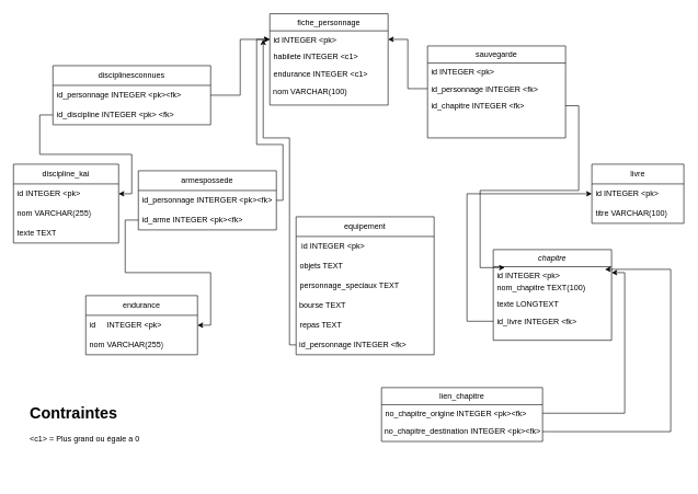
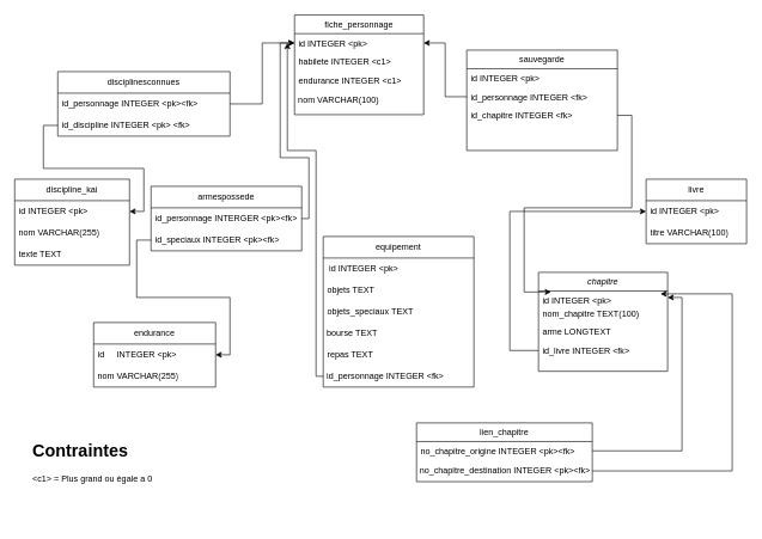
- <mxCell id="43" value="id_arme INTEGER &amp;lt;pk&amp;gt;&amp;lt;fk&amp;gt;" style="text;strokeColor=none;fillColor=none;align=left;verticalAlign=middle;spacingLeft=4;spacingRight=4;overflow=hidden;points=[[0,0.5],[1,0.5]];portConstraint=eastwest;rotatable=0;whiteSpace=wrap;html=1;" parent="41" vertex="1"><mxGeometry y="60" width="210" height="30" as="geometry" /></mxCell>
+ <mxCell id="43" value="id_speciaux INTEGER &amp;lt;pk&amp;gt;&amp;lt;fk&amp;gt;" style="text;strokeColor=none;fillColor=none;align=left;verticalAlign=middle;spacingLeft=4;spacingRight=4;overflow=hidden;points=[[0,0.5],[1,0.5]];portConstraint=eastwest;rotatable=0;whiteSpace=wrap;html=1;" parent="41" vertex="1"><mxGeometry y="60" width="210" height="30" as="geometry" /></mxCell>
- <mxCell id="36" value="personnage_speciaux TEXT" style="text;strokeColor=none;fillColor=none;align=left;verticalAlign=middle;spacingLeft=4;spacingRight=4;overflow=hidden;points=[[0,0.5],[1,0.5]];portConstraint=eastwest;rotatable=0;whiteSpace=wrap;html=1;" parent="33" vertex="1"><mxGeometry y="90" width="210" height="30" as="geometry" /></mxCell>
+ <mxCell id="36" value="objets_speciaux TEXT" style="text;strokeColor=none;fillColor=none;align=left;verticalAlign=middle;spacingLeft=4;spacingRight=4;overflow=hidden;points=[[0,0.5],[1,0.5]];portConstraint=eastwest;rotatable=0;whiteSpace=wrap;html=1;" parent="33" vertex="1"><mxGeometry y="90" width="210" height="30" as="geometry" /></mxCell>
- <mxCell id="5" value="texte LONGTEXT" style="text;align=left;verticalAlign=top;spacingLeft=4;spacingRight=4;overflow=hidden;rotatable=0;points=[[0,0.5],[1,0.5]];portConstraint=eastwest;rounded=0;shadow=0;html=0;" parent="2" vertex="1"><mxGeometry y="70" width="180" height="26" as="geometry" /></mxCell>
+ <mxCell id="5" value="arme LONGTEXT" style="text;align=left;verticalAlign=top;spacingLeft=4;spacingRight=4;overflow=hidden;rotatable=0;points=[[0,0.5],[1,0.5]];portConstraint=eastwest;rounded=0;shadow=0;html=0;" parent="2" vertex="1"><mxGeometry y="70" width="180" height="26" as="geometry" /></mxCell>
